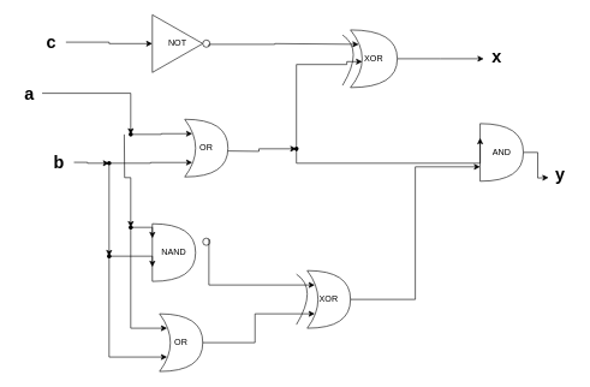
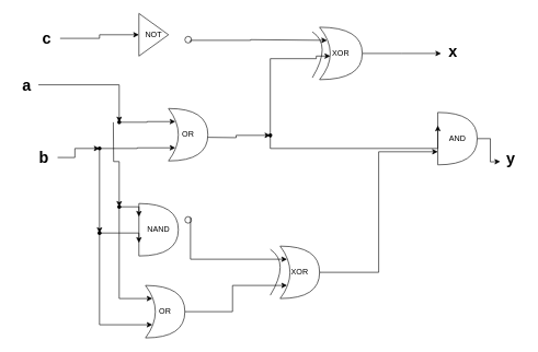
- <mxCell id="3" value="NOT" style="triangle;whiteSpace=wrap;html=1;" vertex="1" parent="1"><mxGeometry x="211" y="20" width="70" height="80" as="geometry" /></mxCell>
+ <mxCell id="3" value="NOT" style="triangle;whiteSpace=wrap;html=1;" vertex="1" parent="1"><mxGeometry x="211" y="20" width="45" height="65" as="geometry" /></mxCell>
- <mxCell id="11" value="&lt;b&gt;&lt;font style=&quot;font-size: 24px;&quot;&gt;b&lt;/font&gt;&lt;/b&gt;" style="text;html=1;align=center;verticalAlign=middle;resizable=0;points=[];autosize=1;strokeColor=none;fillColor=none;" vertex="1" parent="1"><mxGeometry x="61" y="206" width="40" height="40" as="geometry" /></mxCell>
+ <mxCell id="11" value="&lt;b&gt;&lt;font style=&quot;font-size: 24px;&quot;&gt;b&lt;/font&gt;&lt;/b&gt;" style="text;html=1;align=center;verticalAlign=middle;resizable=0;points=[];autosize=1;strokeColor=none;fillColor=none;" vertex="1" parent="1"><mxGeometry x="46" y="221" width="40" height="40" as="geometry" /></mxCell>
